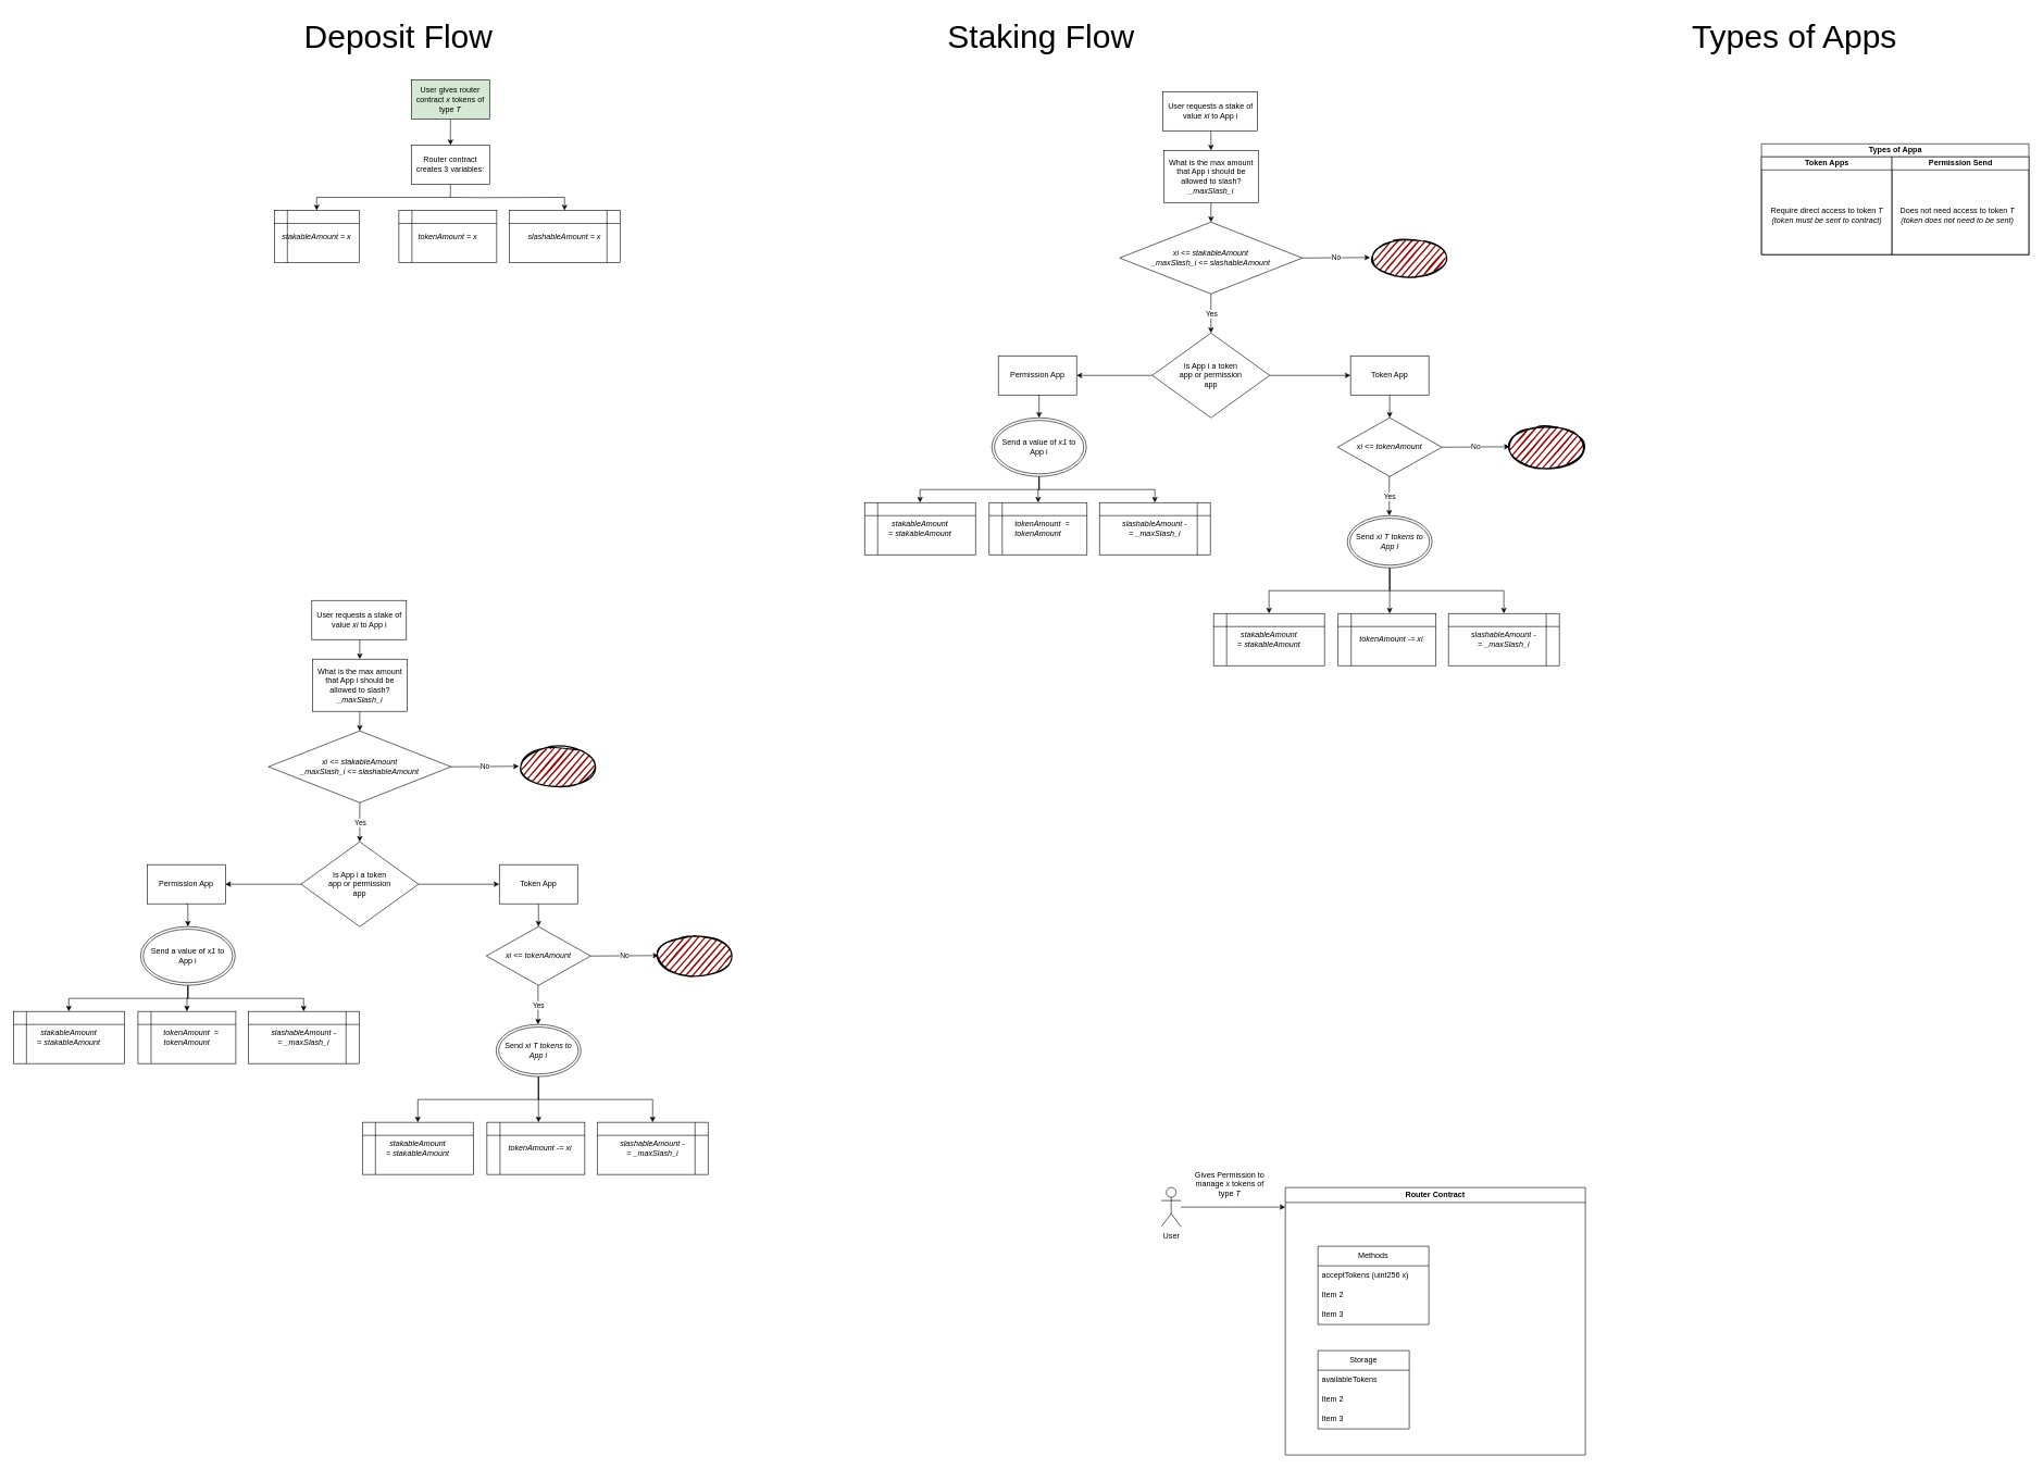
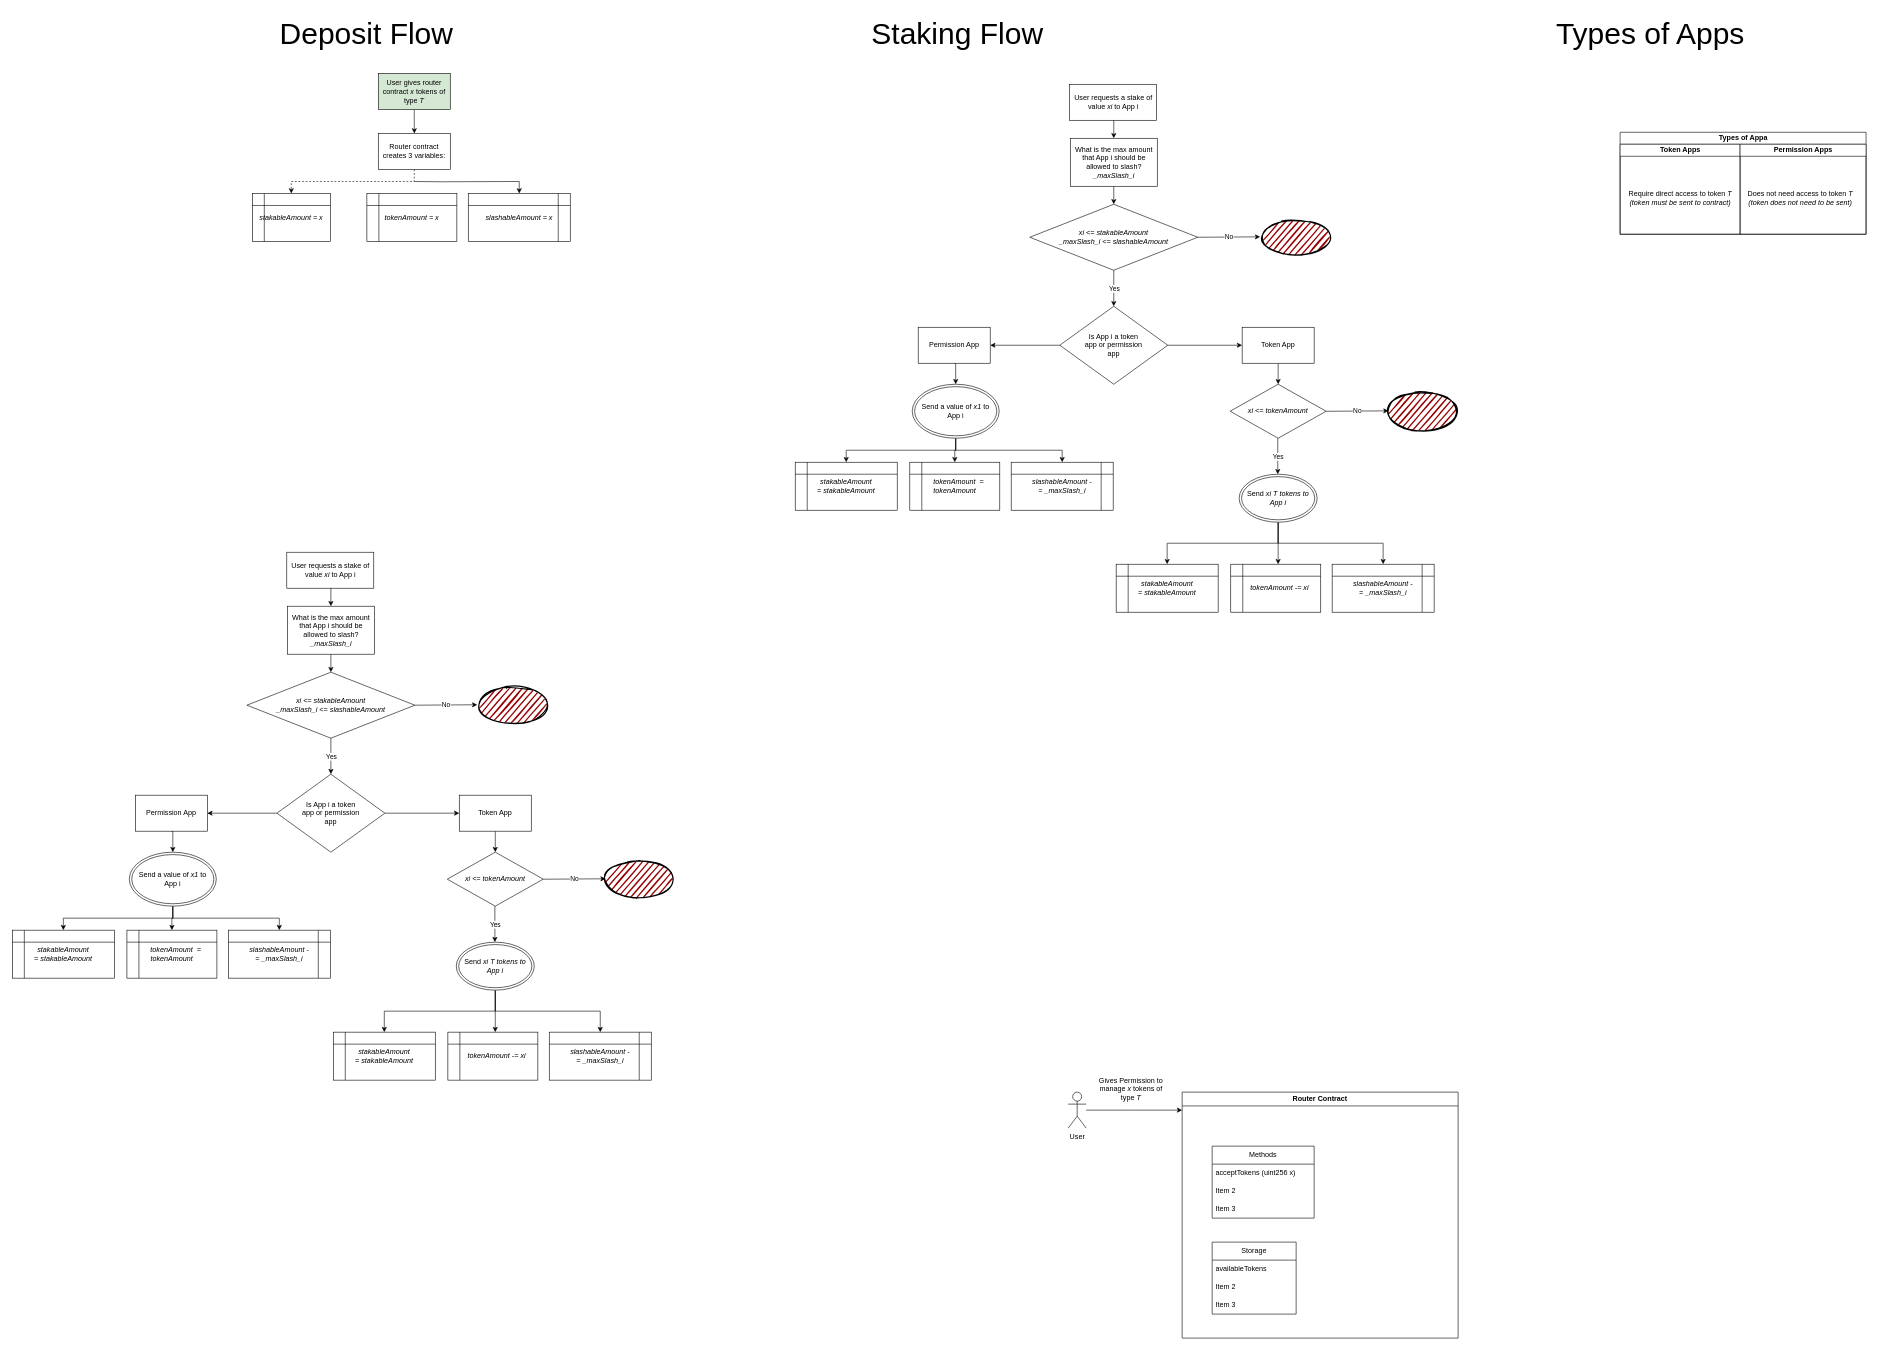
- <mxCell id="27" value="Permission Send" style="swimlane;startSize=20;html=1;" parent="24" vertex="1"><mxGeometry x="200" y="20" width="210" height="150" as="geometry" /></mxCell>
+ <mxCell id="27" value="Permission Apps" style="swimlane;startSize=20;html=1;" parent="24" vertex="1"><mxGeometry x="200" y="20" width="210" height="150" as="geometry" /></mxCell>
- <mxCell id="16" style="edgeStyle=orthogonalEdgeStyle;rounded=0;orthogonalLoop=1;jettySize=auto;html=1;exitX=0.5;exitY=1;exitDx=0;exitDy=0;entryX=0.5;entryY=0;entryDx=0;entryDy=0;" parent="1" source="18" target="19" edge="1"><mxGeometry relative="1" as="geometry" /></mxCell>
+ <mxCell id="16" style="edgeStyle=orthogonalEdgeStyle;rounded=0;orthogonalLoop=1;jettySize=auto;html=1;exitX=0.5;exitY=1;exitDx=0;exitDy=0;entryX=0.5;entryY=0;entryDx=0;entryDy=0;dashed=1;" parent="1" source="18" target="19" edge="1"><mxGeometry relative="1" as="geometry" /></mxCell>
